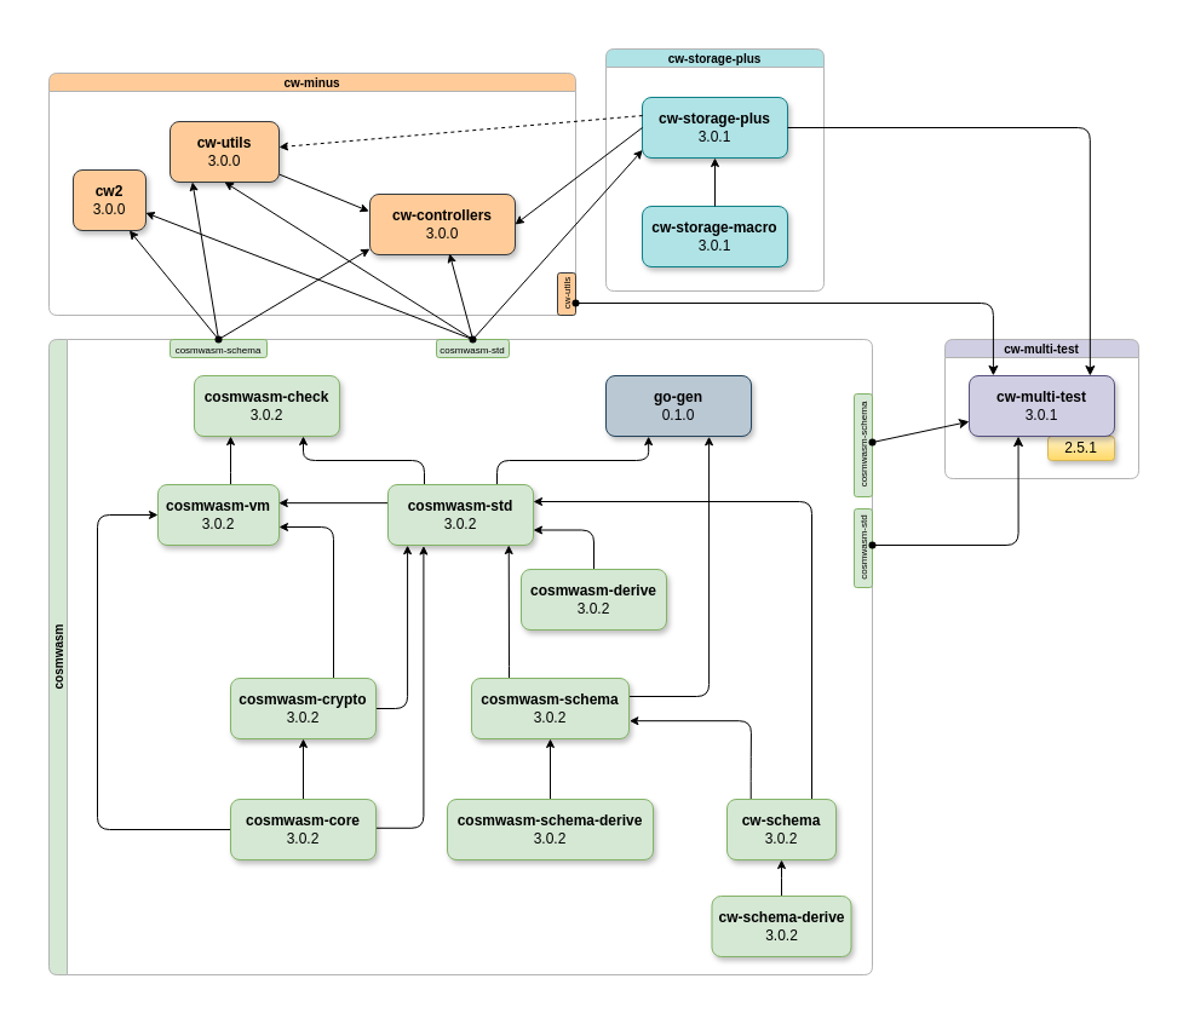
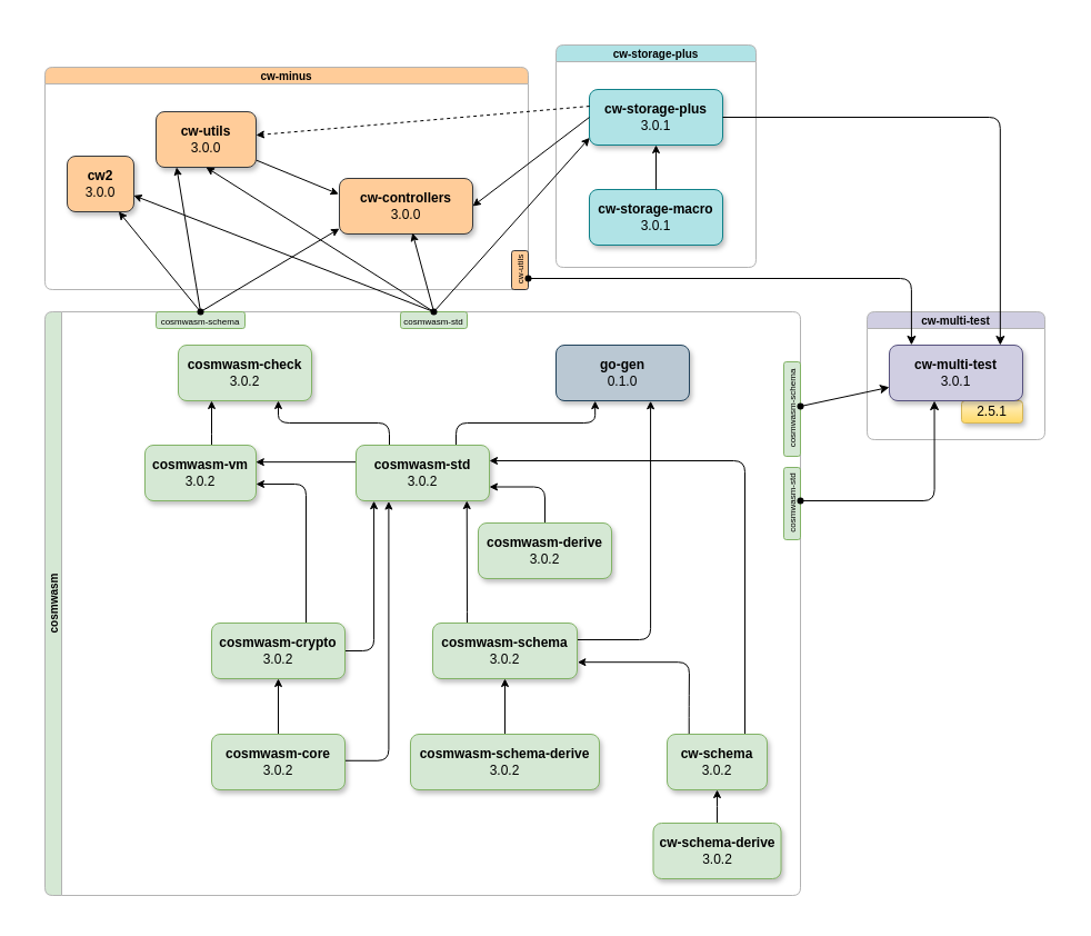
- <mxCell id="33" style="edgeStyle=orthogonalEdgeStyle;rounded=1;orthogonalLoop=1;jettySize=auto;html=1;entryX=0;entryY=0.5;entryDx=0;entryDy=0;strokeColor=default;align=center;verticalAlign=middle;fontFamily=Helvetica;fontSize=11;fontColor=default;labelBackgroundColor=default;startSize=5;endArrow=classic;endFill=1;endSize=5;curved=0;" parent="22" source="48" target="43" edge="1"><mxGeometry relative="1" as="geometry"><Array as="points"><mxPoint x="40" y="405" /><mxPoint x="40" y="145" /></Array></mxGeometry></mxCell>
